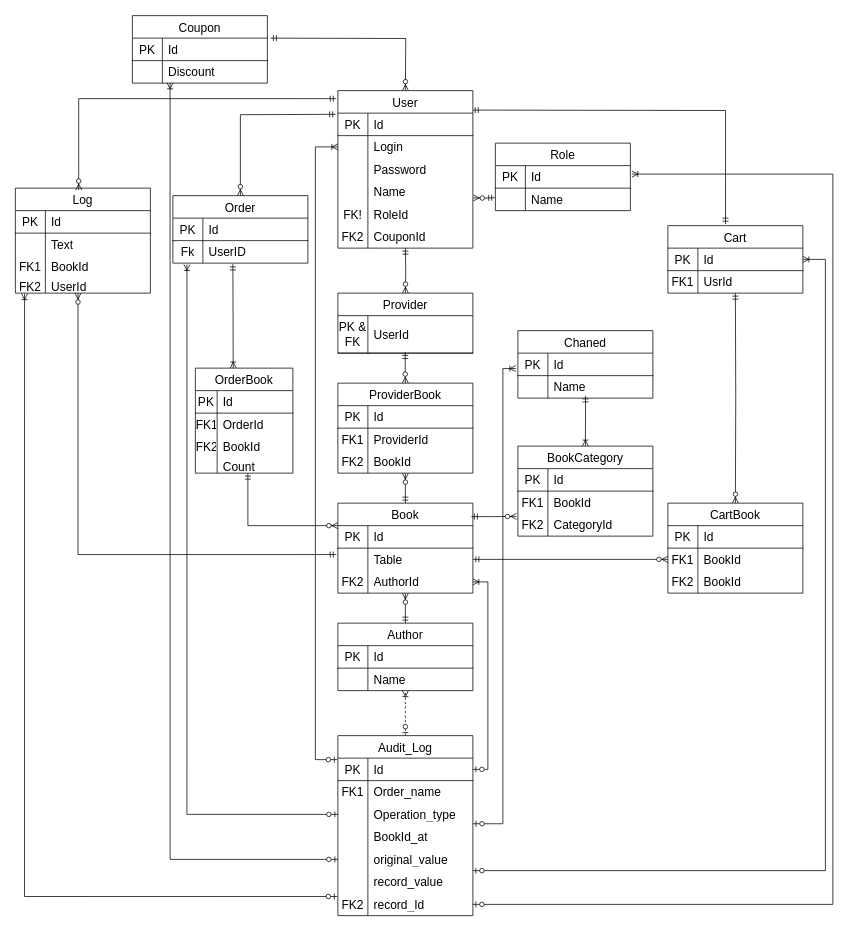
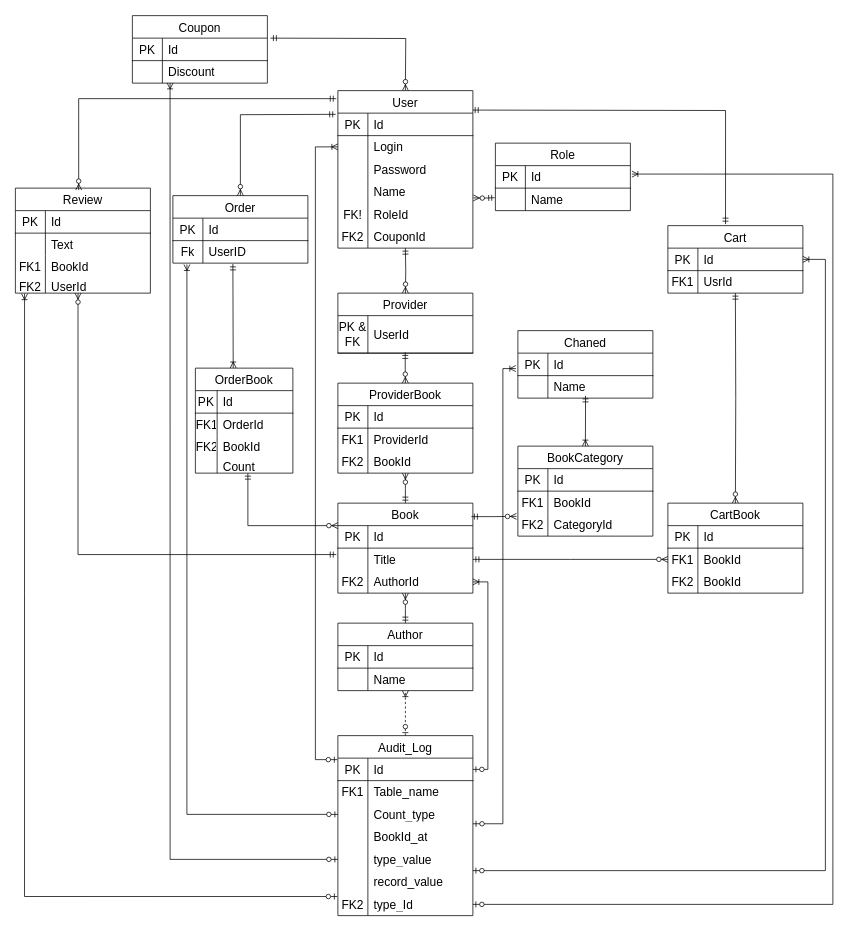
- <mxCell id="100" value="Log" style="shape=table;startSize=30;container=1;collapsible=0;childLayout=tableLayout;fixedRows=1;rowLines=0;fontStyle=0;strokeColor=default;fontSize=16;" vertex="1" parent="1"><mxGeometry x="20" y="250" width="180" height="140" as="geometry" /></mxCell>
+ <mxCell id="100" value="Review" style="shape=table;startSize=30;container=1;collapsible=0;childLayout=tableLayout;fixedRows=1;rowLines=0;fontStyle=0;strokeColor=default;fontSize=16;" vertex="1" parent="1"><mxGeometry x="20" y="250" width="180" height="140" as="geometry" /></mxCell>
- <mxCell id="25" value="Table" style="shape=partialRectangle;html=1;whiteSpace=wrap;connectable=0;fillColor=none;top=0;left=0;bottom=0;right=0;align=left;spacingLeft=6;overflow=hidden;strokeColor=inherit;fontSize=16;" vertex="1" parent="23"><mxGeometry x="40" width="140" height="30" as="geometry"><mxRectangle width="140" height="30" as="alternateBounds" /></mxGeometry></mxCell>
+ <mxCell id="25" value="Title" style="shape=partialRectangle;html=1;whiteSpace=wrap;connectable=0;fillColor=none;top=0;left=0;bottom=0;right=0;align=left;spacingLeft=6;overflow=hidden;strokeColor=inherit;fontSize=16;" vertex="1" parent="23"><mxGeometry x="40" width="140" height="30" as="geometry"><mxRectangle width="140" height="30" as="alternateBounds" /></mxGeometry></mxCell>
- <mxCell id="44" value="Order_name" style="shape=partialRectangle;html=1;whiteSpace=wrap;connectable=0;fillColor=none;top=0;left=0;bottom=0;right=0;align=left;spacingLeft=6;overflow=hidden;strokeColor=inherit;fontSize=16;" vertex="1" parent="42"><mxGeometry x="40" width="140" height="30" as="geometry"><mxRectangle width="140" height="30" as="alternateBounds" /></mxGeometry></mxCell>
+ <mxCell id="44" value="Table_name" style="shape=partialRectangle;html=1;whiteSpace=wrap;connectable=0;fillColor=none;top=0;left=0;bottom=0;right=0;align=left;spacingLeft=6;overflow=hidden;strokeColor=inherit;fontSize=16;" vertex="1" parent="42"><mxGeometry x="40" width="140" height="30" as="geometry"><mxRectangle width="140" height="30" as="alternateBounds" /></mxGeometry></mxCell>
- <mxCell id="47" value="Operation_type" style="shape=partialRectangle;html=1;whiteSpace=wrap;connectable=0;fillColor=none;top=0;left=0;bottom=0;right=0;align=left;spacingLeft=6;overflow=hidden;strokeColor=inherit;fontSize=16;" vertex="1" parent="45"><mxGeometry x="40" width="140" height="30" as="geometry"><mxRectangle width="140" height="30" as="alternateBounds" /></mxGeometry></mxCell>
+ <mxCell id="47" value="Count_type" style="shape=partialRectangle;html=1;whiteSpace=wrap;connectable=0;fillColor=none;top=0;left=0;bottom=0;right=0;align=left;spacingLeft=6;overflow=hidden;strokeColor=inherit;fontSize=16;" vertex="1" parent="45"><mxGeometry x="40" width="140" height="30" as="geometry"><mxRectangle width="140" height="30" as="alternateBounds" /></mxGeometry></mxCell>
- <mxCell id="53" value="original_value" style="shape=partialRectangle;html=1;whiteSpace=wrap;connectable=0;fillColor=none;top=0;left=0;bottom=0;right=0;align=left;spacingLeft=6;overflow=hidden;strokeColor=inherit;fontSize=16;" vertex="1" parent="51"><mxGeometry x="40" width="140" height="30" as="geometry"><mxRectangle width="140" height="30" as="alternateBounds" /></mxGeometry></mxCell>
+ <mxCell id="53" value="type_value" style="shape=partialRectangle;html=1;whiteSpace=wrap;connectable=0;fillColor=none;top=0;left=0;bottom=0;right=0;align=left;spacingLeft=6;overflow=hidden;strokeColor=inherit;fontSize=16;" vertex="1" parent="51"><mxGeometry x="40" width="140" height="30" as="geometry"><mxRectangle width="140" height="30" as="alternateBounds" /></mxGeometry></mxCell>
- <mxCell id="59" value="record_Id" style="shape=partialRectangle;html=1;whiteSpace=wrap;connectable=0;fillColor=none;top=0;left=0;bottom=0;right=0;align=left;spacingLeft=6;overflow=hidden;strokeColor=inherit;fontSize=16;" vertex="1" parent="57"><mxGeometry x="40" width="140" height="30" as="geometry"><mxRectangle width="140" height="30" as="alternateBounds" /></mxGeometry></mxCell>
+ <mxCell id="59" value="type_Id" style="shape=partialRectangle;html=1;whiteSpace=wrap;connectable=0;fillColor=none;top=0;left=0;bottom=0;right=0;align=left;spacingLeft=6;overflow=hidden;strokeColor=inherit;fontSize=16;" vertex="1" parent="57"><mxGeometry x="40" width="140" height="30" as="geometry"><mxRectangle width="140" height="30" as="alternateBounds" /></mxGeometry></mxCell>
